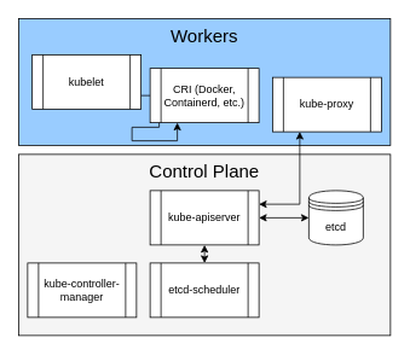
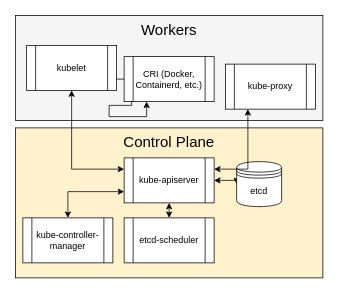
- <mxCell id="2" value="Workers" style="whiteSpace=wrap;html=1;fontSize=20;verticalAlign=top;fillColor=#99CCFF;" parent="1" vertex="1"><mxGeometry x="20" y="20" width="410" height="140" as="geometry" /></mxCell>
+ <mxCell id="2" value="Workers" style="whiteSpace=wrap;html=1;fontSize=20;verticalAlign=top;fillColor=#f5f5f5;" parent="1" vertex="1"><mxGeometry x="20" y="20" width="410" height="140" as="geometry" /></mxCell>
- <mxCell id="7" value="Control Plane" style="rounded=0;whiteSpace=wrap;html=1;verticalAlign=top;fontSize=20;fillColor=#F5F5F5;container=0;" parent="1" vertex="1"><mxGeometry x="20" y="170" width="410" height="200" as="geometry" /></mxCell>
+ <mxCell id="7" value="Control Plane" style="rounded=0;whiteSpace=wrap;html=1;verticalAlign=top;fontSize=20;fillColor=#fff2cc;container=0;" parent="1" vertex="1"><mxGeometry x="20" y="170" width="410" height="200" as="geometry" /></mxCell>
+ <mxCell id="16" style="edgeStyle=orthogonalEdgeStyle;rounded=0;orthogonalLoop=1;jettySize=auto;html=1;exitX=0.5;exitY=1;exitDx=0;exitDy=0;entryX=0;entryY=0.25;entryDx=0;entryDy=0;fontSize=12;startArrow=classic;startFill=1;" edge="1" parent="1" source="4" target="9"><mxGeometry relative="1" as="geometry" /></mxCell>
- <mxCell id="14" value="etcd" style="shape=datastore;whiteSpace=wrap;html=1;fontSize=12;fillColor=#FFFFFF;container=0;" parent="1" vertex="1"><mxGeometry x="340" y="210" width="60" height="60" as="geometry" /></mxCell>
+ <mxCell id="14" value="etcd" style="shape=datastore;whiteSpace=wrap;html=1;fontSize=12;fillColor=#FFFFFF;container=0;" parent="1" vertex="1"><mxGeometry x="315" y="215" width="60" height="60" as="geometry" /></mxCell>
+ <mxCell id="10" style="edgeStyle=orthogonalEdgeStyle;rounded=0;orthogonalLoop=1;jettySize=auto;html=1;exitX=0.5;exitY=0;exitDx=0;exitDy=0;entryX=0;entryY=0.75;entryDx=0;entryDy=0;fontSize=12;startArrow=classic;startFill=1;" edge="1" parent="1" source="11" target="9"><mxGeometry relative="1" as="geometry" /></mxCell>
